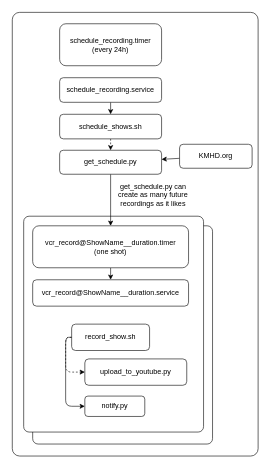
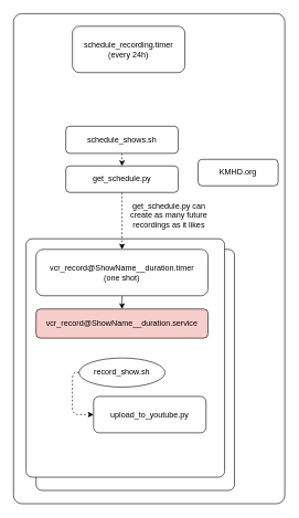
- <mxCell id="5" value="schedule_recording.timer&lt;br&gt;(every 24h)" style="rounded=1;whiteSpace=wrap;html=1;" parent="1" vertex="1"><mxGeometry x="99" y="39" width="170" height="70" as="geometry" /></mxCell>
+ <mxCell id="5" value="schedule_recording.timer&lt;br&gt;(every 24h)" style="rounded=1;whiteSpace=wrap;html=1;" parent="1" vertex="1"><mxGeometry x="109" y="39" width="170" height="70" as="geometry" /></mxCell>
- <mxCell id="7" value="schedule_recording.service" style="rounded=1;whiteSpace=wrap;html=1;" parent="1" vertex="1"><mxGeometry x="99" y="129" width="170" height="41" as="geometry" /></mxCell>
- <mxCell id="6" value="" style="edgeStyle=none;html=1;" parent="1" source="7" target="9" edge="1"><mxGeometry relative="1" as="geometry" /></mxCell>
- <mxCell id="14" value="" style="edgeStyle=none;html=1;" parent="1" source="15" target="11" edge="1"><mxGeometry relative="1" as="geometry" /></mxCell>
- <mxCell id="10" style="edgeStyle=orthogonalEdgeStyle;html=1;exitX=0.5;exitY=1;exitDx=0;exitDy=0;entryX=0.5;entryY=0;entryDx=0;entryDy=0;" parent="1" source="11" target="13" edge="1"><mxGeometry relative="1" as="geometry" /></mxCell>
+ <mxCell id="10" style="edgeStyle=orthogonalEdgeStyle;html=1;exitX=0.5;exitY=1;exitDx=0;exitDy=0;entryX=0.5;entryY=0;entryDx=0;entryDy=0;dashed=1;" parent="1" source="11" target="13" edge="1"><mxGeometry relative="1" as="geometry" /></mxCell>
- <mxCell id="16" value="vcr_record@ShowName__duration.service" style="rounded=1;whiteSpace=wrap;html=1;" parent="1" vertex="1"><mxGeometry x="54" y="466" width="260" height="44" as="geometry" /></mxCell>
+ <mxCell id="16" value="vcr_record@ShowName__duration.service" style="rounded=1;whiteSpace=wrap;html=1;fillColor=#f8cecc;" parent="1" vertex="1"><mxGeometry x="54" y="466" width="260" height="44" as="geometry" /></mxCell>
- <mxCell id="18" value="record_show.sh" style="rounded=1;whiteSpace=wrap;html=1;" parent="1" vertex="1"><mxGeometry x="119" y="540" width="130" height="44" as="geometry" /></mxCell>
+ <mxCell id="18" value="record_show.sh" style="ellipse;whiteSpace=wrap;html=1;" parent="1" vertex="1"><mxGeometry x="119" y="540" width="130" height="44" as="geometry" /></mxCell>
- <mxCell id="19" value="upload_to_youtube.py" style="rounded=1;whiteSpace=wrap;html=1;" parent="1" vertex="1"><mxGeometry x="141" y="598" width="170" height="44" as="geometry" /></mxCell>
+ <mxCell id="19" value="upload_to_youtube.py" style="rounded=1;whiteSpace=wrap;html=1;" parent="1" vertex="1"><mxGeometry x="141" y="598" width="170" height="55" as="geometry" /></mxCell>
- <mxCell id="17" value="" style="edgeStyle=orthogonalEdgeStyle;html=1;entryX=0;entryY=0.5;entryDx=0;entryDy=0;exitX=0;exitY=0.5;exitDx=0;exitDy=0;" parent="1" source="18" target="20" edge="1"><mxGeometry relative="1" as="geometry" /></mxCell>
- <mxCell id="20" value="notify.py" style="rounded=1;whiteSpace=wrap;html=1;" parent="1" vertex="1"><mxGeometry x="141" y="660" width="100" height="34" as="geometry" /></mxCell>
